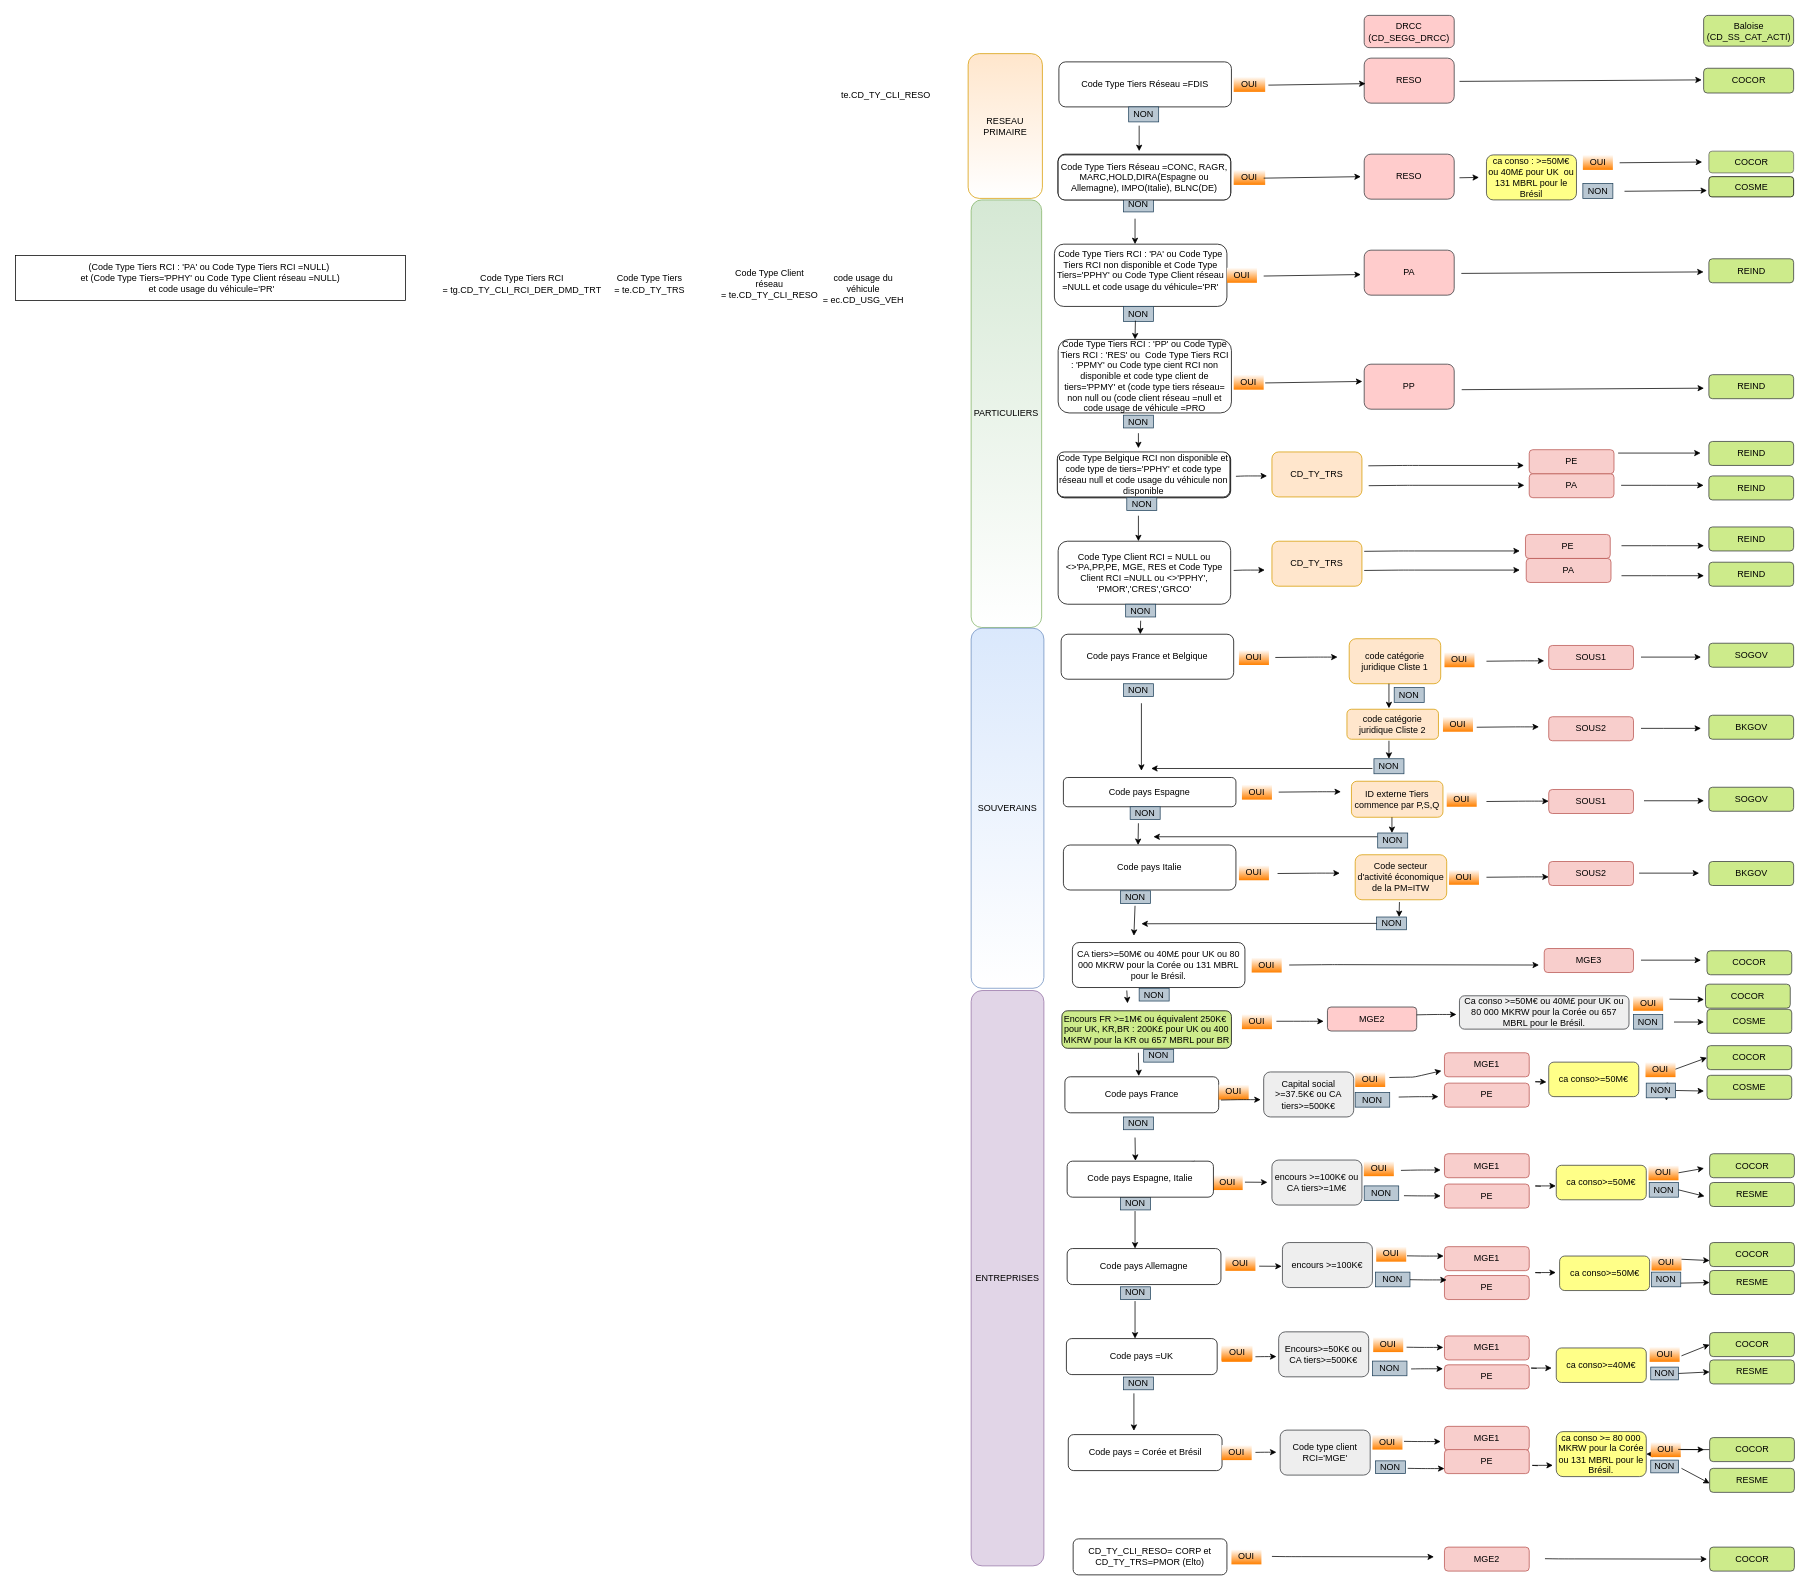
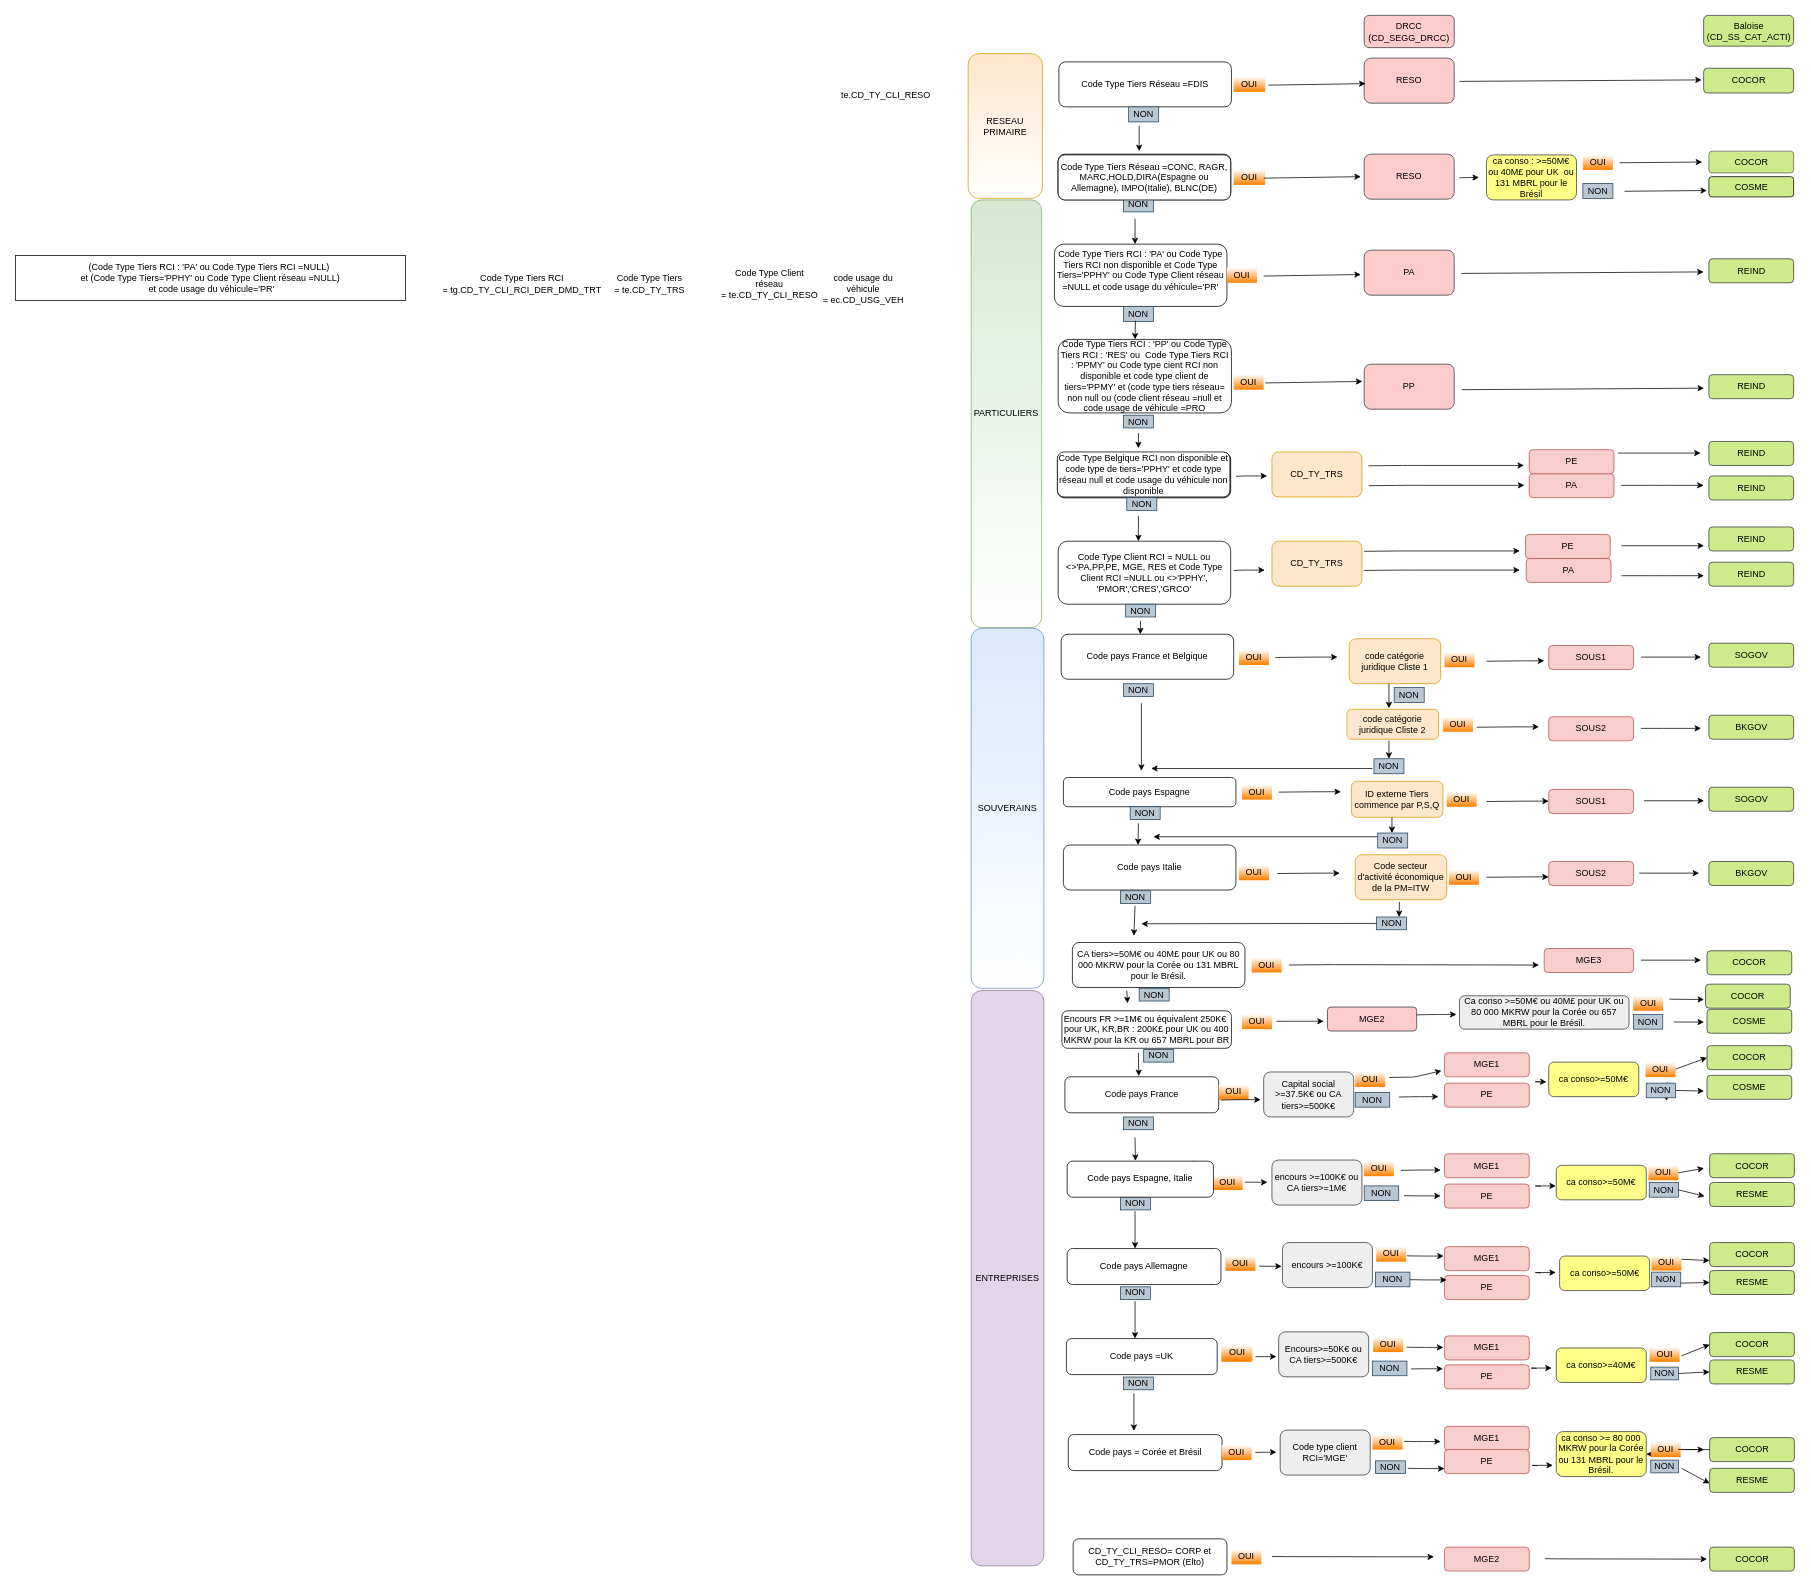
- <mxCell id="248" value="&lt;br&gt;Encours FR &amp;gt;=1M€ ou équivalent 250K€&amp;nbsp; pour UK, KR,BR : 200K£ pour UK ou 400 MKRW pour la KR ou 657 MBRL pour BR&lt;br&gt;&amp;nbsp;" style="rounded=1;whiteSpace=wrap;html=1;fillColor=#cdeb8b;" parent="1" vertex="1"><mxGeometry x="1415" y="1347" width="226" height="50" as="geometry" /></mxCell>
+ <mxCell id="248" value="&lt;br&gt;Encours FR &amp;gt;=1M€ ou équivalent 250K€&amp;nbsp; pour UK, KR,BR : 200K£ pour UK ou 400 MKRW pour la KR ou 657 MBRL pour BR&lt;br&gt;&amp;nbsp;" style="rounded=1;whiteSpace=wrap;html=1;" parent="1" vertex="1"><mxGeometry x="1415" y="1347" width="226" height="50" as="geometry" /></mxCell>
